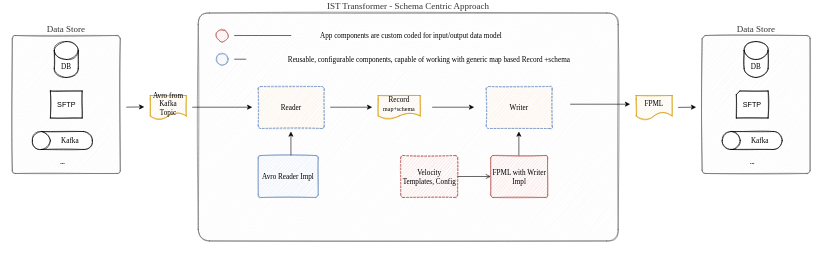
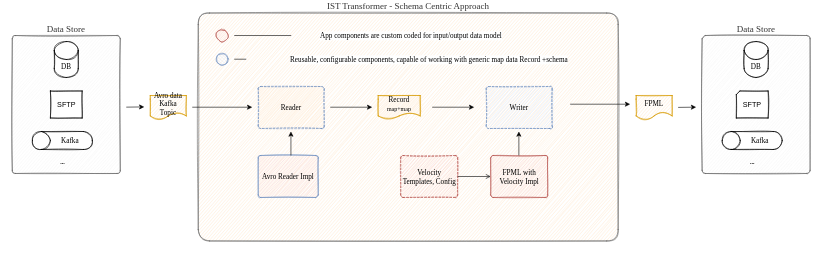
- <mxCell id="27" value="Reusable, configurable components, capable of working with generic map based Record +schema" style="text;html=1;strokeColor=none;fillColor=none;align=center;verticalAlign=middle;whiteSpace=wrap;rounded=0;comic=0;sketch=1;curveFitting=0.95;sketchStyle=rough;fontFamily=Verdana;labelBackgroundColor=#FFFFFF;labelBorderColor=none;" parent="1" vertex="1"><mxGeometry x="410" y="87.5" width="610" height="20" as="geometry" /></mxCell>
+ <mxCell id="27" value="Reusable, configurable components, capable of working with generic map data Record +schema" style="text;html=1;strokeColor=none;fillColor=none;align=center;verticalAlign=middle;whiteSpace=wrap;rounded=0;comic=0;sketch=1;curveFitting=0.95;sketchStyle=rough;fontFamily=Verdana;labelBackgroundColor=#FFFFFF;labelBorderColor=none;" parent="1" vertex="1"><mxGeometry x="410" y="87.5" width="610" height="20" as="geometry" /></mxCell>
- <mxCell id="8" value="Avro from Kafka Topic" style="shape=document;whiteSpace=wrap;html=1;boundedLbl=1;comic=0;sketch=1;fontFamily=Verdana;fillColor=#ffe6cc;strokeColor=#d79b00;" parent="1" vertex="1"><mxGeometry x="250" y="157.5" width="60" height="40" as="geometry" /></mxCell>
+ <mxCell id="8" value="Avro data Kafka Topic" style="shape=document;whiteSpace=wrap;html=1;boundedLbl=1;comic=0;sketch=1;fontFamily=Verdana;fillColor=#ffe6cc;strokeColor=#d79b00;" parent="1" vertex="1"><mxGeometry x="250" y="157.5" width="60" height="40" as="geometry" /></mxCell>
- <mxCell id="22" value="Record&lt;br style=&quot;font-size: 6px&quot;&gt;&lt;font size=&quot;1&quot;&gt;map+schema&lt;/font&gt;" style="shape=document;whiteSpace=wrap;html=1;boundedLbl=1;comic=0;sketch=1;fontFamily=Verdana;fillColor=#ffe6cc;strokeColor=#d79b00;" parent="1" vertex="1"><mxGeometry x="630" y="157.5" width="70" height="40" as="geometry" /></mxCell>
+ <mxCell id="22" value="Record&lt;br style=&quot;font-size: 6px&quot;&gt;&lt;font size=&quot;1&quot;&gt;map+map&lt;/font&gt;" style="shape=document;whiteSpace=wrap;html=1;boundedLbl=1;comic=0;sketch=1;fontFamily=Verdana;fillColor=#ffe6cc;strokeColor=#d79b00;" parent="1" vertex="1"><mxGeometry x="630" y="157.5" width="70" height="40" as="geometry" /></mxCell>
- <mxCell id="11" value="Writer" style="rounded=1;whiteSpace=wrap;html=1;comic=0;sketch=1;curveFitting=0.95;sketchStyle=rough;fontFamily=Verdana;arcSize=6;fillColor=#ffe6cc;strokeColor=#6c8ebf;dashed=1;" parent="1" vertex="1"><mxGeometry x="810" y="142.5" width="110" height="70" as="geometry" /></mxCell>
+ <mxCell id="11" value="Writer" style="rounded=1;whiteSpace=wrap;html=1;comic=0;sketch=1;curveFitting=0.95;sketchStyle=rough;fontFamily=Verdana;arcSize=6;fillColor=#dae8fc;strokeColor=#6c8ebf;dashed=1;" parent="1" vertex="1"><mxGeometry x="810" y="142.5" width="110" height="70" as="geometry" /></mxCell>
- <mxCell id="2" value="&lt;font style=&quot;font-size: 15px&quot;&gt;IST Transformer - Schema Centric Approach&lt;/font&gt;" style="rounded=1;whiteSpace=wrap;html=1;comic=0;sketch=1;curveFitting=0.95;sketchStyle=rough;fontFamily=Verdana;fillColor=#f5f5f5;strokeColor=#666666;fontColor=#333333;arcSize=5;labelPosition=center;verticalLabelPosition=top;align=center;verticalAlign=bottom;" parent="1" vertex="1"><mxGeometry x="330" y="20" width="700" height="380" as="geometry" /></mxCell>
+ <mxCell id="2" value="&lt;font style=&quot;font-size: 15px&quot;&gt;IST Transformer - Schema Centric Approach&lt;/font&gt;" style="rounded=1;whiteSpace=wrap;html=1;comic=0;sketch=1;curveFitting=0.95;sketchStyle=rough;fontFamily=Verdana;fillColor=#ffe6cc;strokeColor=#666666;fontColor=#333333;arcSize=5;labelPosition=center;verticalLabelPosition=top;align=center;verticalAlign=bottom;" parent="1" vertex="1"><mxGeometry x="330" y="20" width="700" height="380" as="geometry" /></mxCell>
- <mxCell id="23" value="Avro Reader Impl" style="rounded=1;whiteSpace=wrap;html=1;comic=0;sketch=1;curveFitting=0.95;sketchStyle=rough;fontFamily=Verdana;arcSize=6;fillColor=#dae8fc;strokeColor=#6c8ebf;" parent="1" vertex="1"><mxGeometry x="430" y="257.5" width="100" height="70" as="geometry" /></mxCell>
+ <mxCell id="23" value="Avro Reader Impl" style="rounded=1;whiteSpace=wrap;html=1;comic=0;sketch=1;curveFitting=0.95;sketchStyle=rough;fontFamily=Verdana;arcSize=6;fillColor=#f8cecc;strokeColor=#6c8ebf;" parent="1" vertex="1"><mxGeometry x="430" y="257.5" width="100" height="70" as="geometry" /></mxCell>
- <mxCell id="24" value="FPML with Writer Impl" style="rounded=1;whiteSpace=wrap;html=1;comic=0;sketch=1;curveFitting=0.95;sketchStyle=rough;fontFamily=Verdana;arcSize=6;fillColor=#f8cecc;strokeColor=#b85450;" parent="1" vertex="1"><mxGeometry x="817.5" y="257.5" width="95" height="70" as="geometry" /></mxCell>
+ <mxCell id="24" value="FPML with Velocity Impl" style="rounded=1;whiteSpace=wrap;html=1;comic=0;sketch=1;curveFitting=0.95;sketchStyle=rough;fontFamily=Verdana;arcSize=6;fillColor=#f8cecc;strokeColor=#b85450;" parent="1" vertex="1"><mxGeometry x="817.5" y="257.5" width="95" height="70" as="geometry" /></mxCell>
